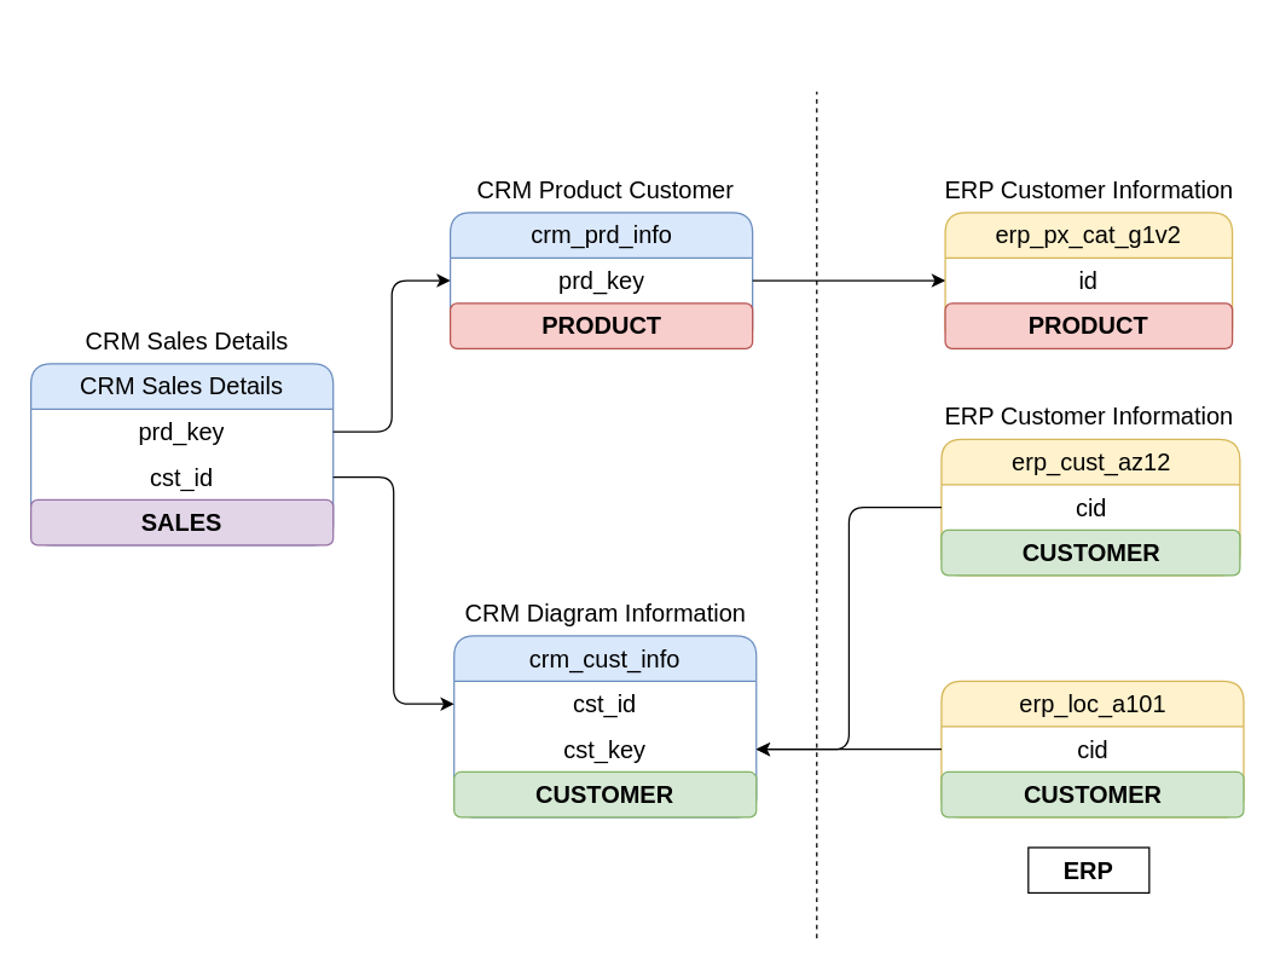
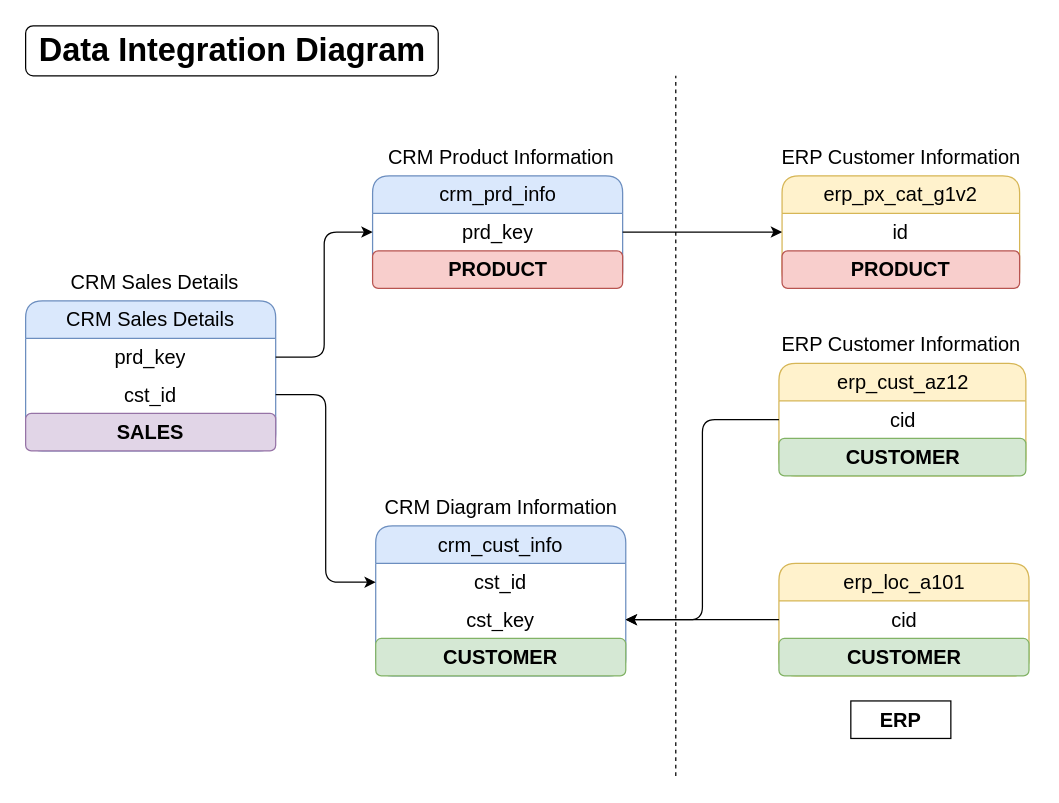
+ <mxCell id="32" value="&lt;b&gt;&lt;font style=&quot;font-size: 26px;&quot;&gt;Data Integration Diagram&lt;/font&gt;&lt;/b&gt;" style="text;html=1;align=center;verticalAlign=middle;resizable=0;points=[];autosize=1;strokeColor=default;fillColor=none;rounded=1;" vertex="1" parent="1"><mxGeometry x="20" y="20" width="330" height="40" as="geometry" /></mxCell>
- <mxCell id="10" value="CRM Product Customer" style="text;html=1;align=center;verticalAlign=middle;resizable=0;points=[];autosize=1;strokeColor=none;fillColor=none;fontSize=16;" parent="1" vertex="1"><mxGeometry x="300" y="110" width="200" height="30" as="geometry" /></mxCell>
+ <mxCell id="10" value="CRM Product Information" style="text;html=1;align=center;verticalAlign=middle;resizable=0;points=[];autosize=1;strokeColor=none;fillColor=none;fontSize=16;" parent="1" vertex="1"><mxGeometry x="300" y="110" width="200" height="30" as="geometry" /></mxCell>
